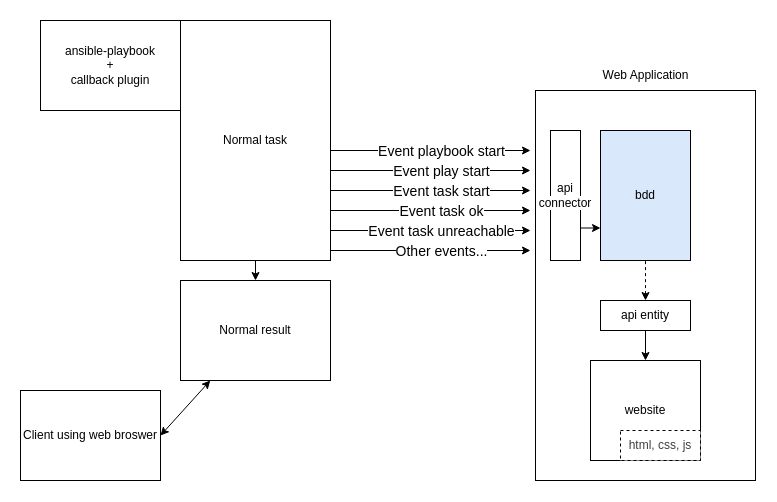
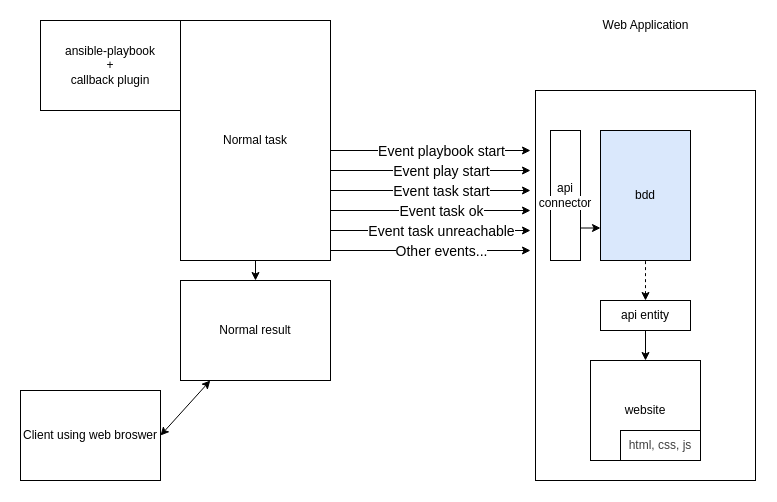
- <mxCell id="30" value="Web Application" style="text;html=1;align=center;verticalAlign=middle;resizable=0;points=[];autosize=1;strokeColor=none;fillColor=none;" vertex="1" parent="1"><mxGeometry x="590" y="60" width="110" height="30" as="geometry" /></mxCell>
+ <mxCell id="30" value="Web Application" style="text;html=1;align=center;verticalAlign=middle;resizable=0;points=[];autosize=1;strokeColor=none;fillColor=none;" vertex="1" parent="1"><mxGeometry x="590" y="10" width="110" height="30" as="geometry" /></mxCell>
- <mxCell id="26" value="&lt;span style=&quot;color: rgb(63, 63, 63);&quot;&gt;html,&amp;nbsp;&lt;/span&gt;&lt;span style=&quot;color: rgb(63, 63, 63);&quot;&gt;css,&amp;nbsp;&lt;/span&gt;&lt;span style=&quot;color: rgb(63, 63, 63);&quot;&gt;js&lt;/span&gt;" style="rounded=0;whiteSpace=wrap;html=1;dashed=1;" vertex="1" parent="24"><mxGeometry x="30" y="70" width="80" height="30" as="geometry" /></mxCell>
+ <mxCell id="26" value="&lt;span style=&quot;color: rgb(63, 63, 63);&quot;&gt;html,&amp;nbsp;&lt;/span&gt;&lt;span style=&quot;color: rgb(63, 63, 63);&quot;&gt;css,&amp;nbsp;&lt;/span&gt;&lt;span style=&quot;color: rgb(63, 63, 63);&quot;&gt;js&lt;/span&gt;" style="rounded=0;whiteSpace=wrap;html=1;" vertex="1" parent="24"><mxGeometry x="30" y="70" width="80" height="30" as="geometry" /></mxCell>
